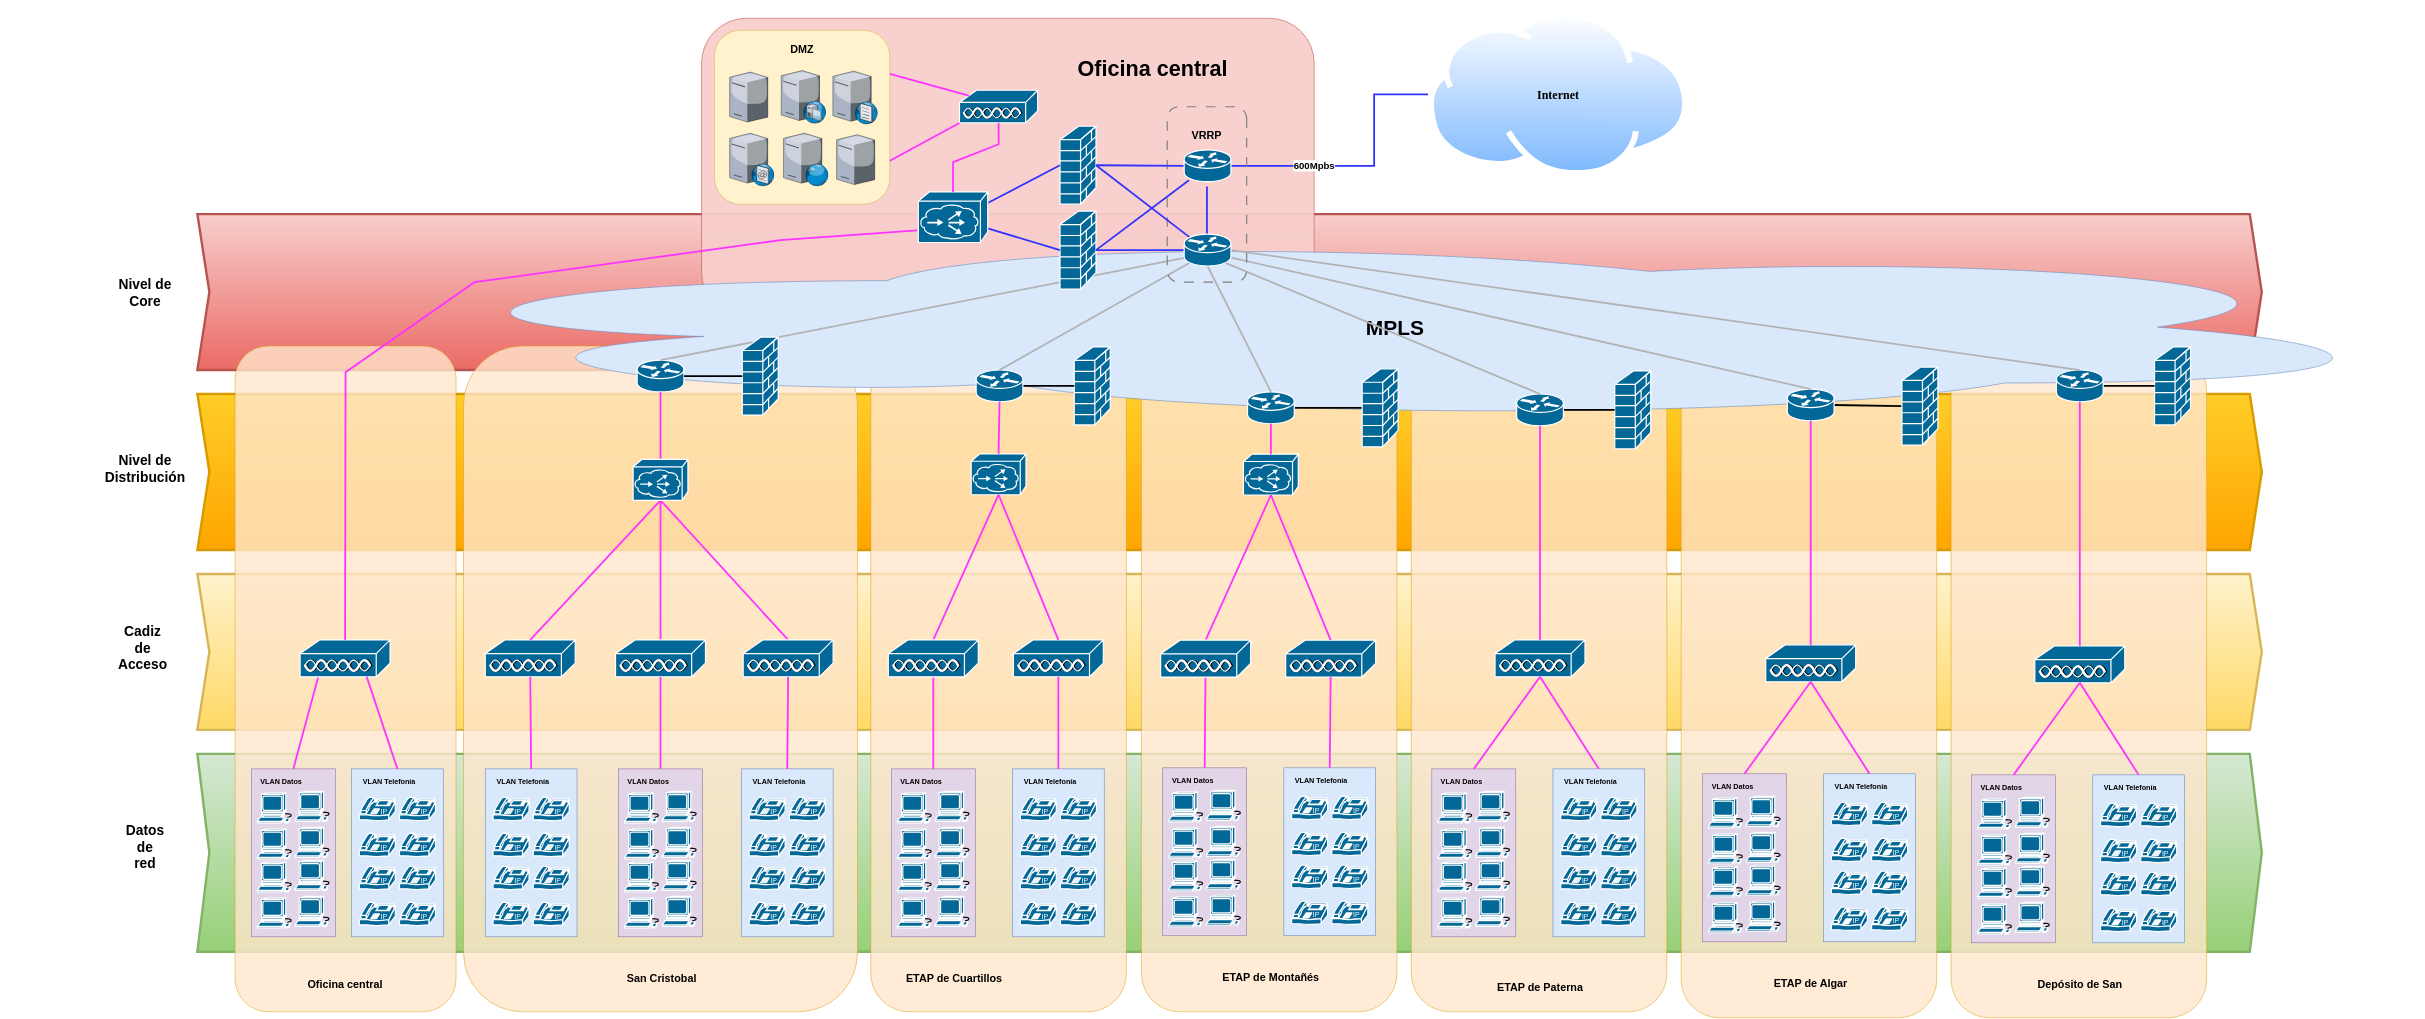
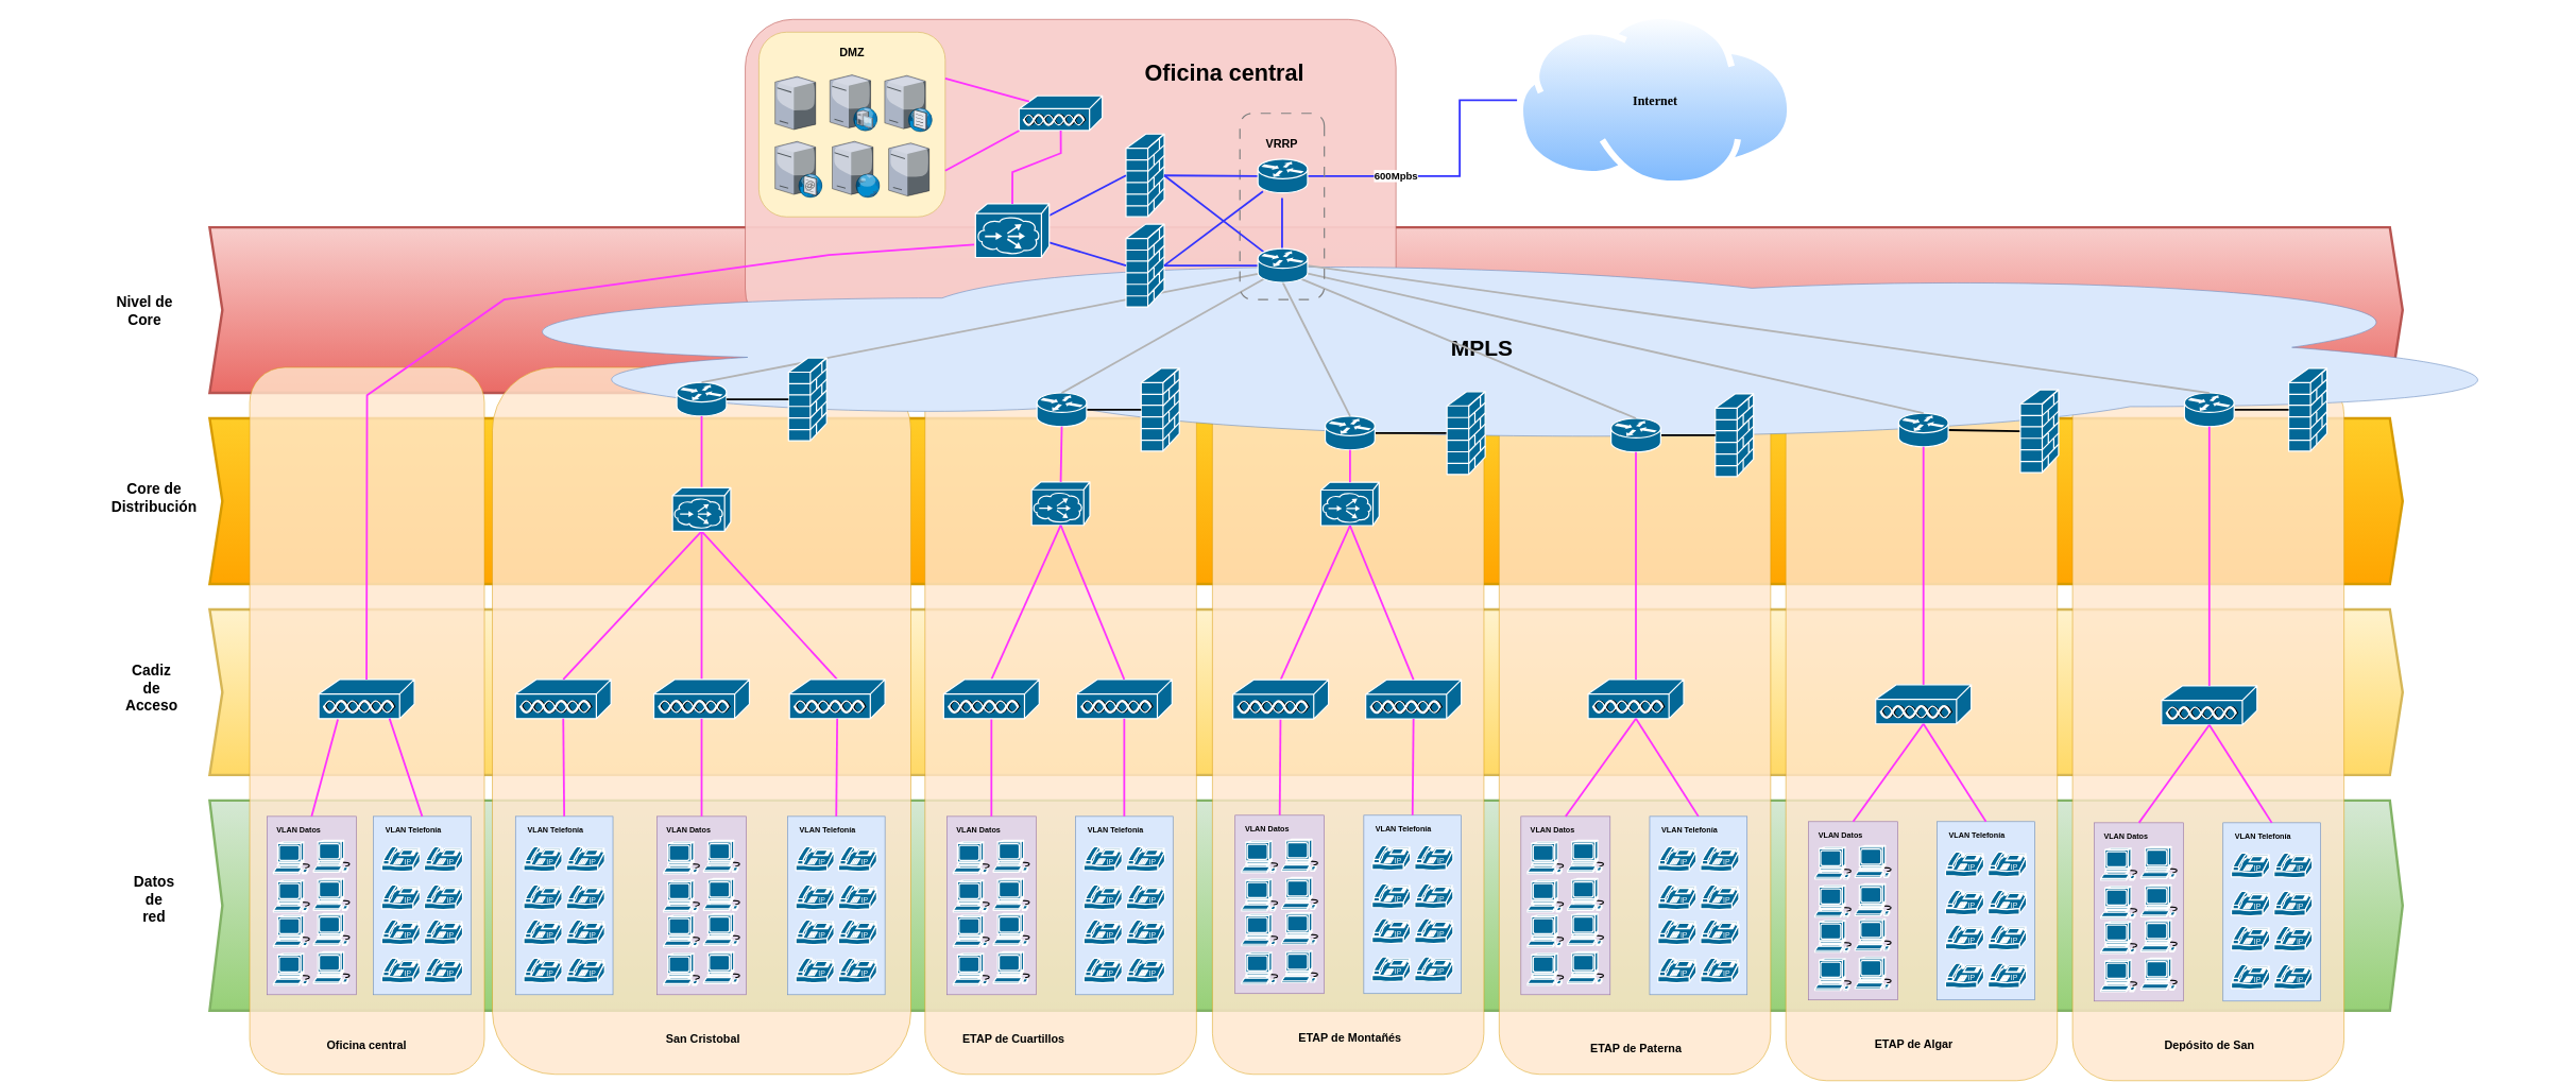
- <mxCell id="33" value="&lt;b&gt;&lt;font style=&quot;font-size: 23px;&quot;&gt;Nivel de Core&lt;/font&gt;&lt;/b&gt;" style="text;html=1;align=center;verticalAlign=middle;whiteSpace=wrap;rounded=0;movable=1;resizable=1;rotatable=1;deletable=1;editable=1;locked=0;connectable=1;" vertex="1" parent="1"><mxGeometry x="193.98" y="460" width="94" height="55.1" as="geometry" /></mxCell>
+ <mxCell id="33" value="&lt;b&gt;&lt;font style=&quot;font-size: 23px;&quot;&gt;Nivel de Core&lt;/font&gt;&lt;/b&gt;" style="text;html=1;align=center;verticalAlign=middle;whiteSpace=wrap;rounded=0;movable=1;resizable=1;rotatable=1;deletable=1;editable=1;locked=0;connectable=1;" vertex="1" parent="1"><mxGeometry x="178.98" y="460" width="94" height="55.1" as="geometry" /></mxCell>
- <mxCell id="34" value="&lt;b&gt;&lt;font style=&quot;font-size: 23px;&quot;&gt;Nivel de Distribución&lt;/font&gt;&lt;/b&gt;" style="text;html=1;align=center;verticalAlign=middle;whiteSpace=wrap;rounded=0;movable=1;resizable=1;rotatable=1;deletable=1;editable=1;locked=0;connectable=1;" vertex="1" parent="1"><mxGeometry x="197.96" y="739.38" width="86.04" height="85" as="geometry" /></mxCell>
+ <mxCell id="34" value="&lt;b&gt;&lt;font style=&quot;font-size: 23px;&quot;&gt;Core de Distribución&lt;/font&gt;&lt;/b&gt;" style="text;html=1;align=center;verticalAlign=middle;whiteSpace=wrap;rounded=0;movable=1;resizable=1;rotatable=1;deletable=1;editable=1;locked=0;connectable=1;" vertex="1" parent="1"><mxGeometry x="197.96" y="739.38" width="86.04" height="85" as="geometry" /></mxCell>
- <mxCell id="212" value="&lt;b&gt;&lt;font style=&quot;font-size: 18px;&quot;&gt;ETAP de Algar&lt;/font&gt;&lt;/b&gt;" style="text;html=1;align=center;verticalAlign=middle;whiteSpace=wrap;rounded=0;movable=1;resizable=1;rotatable=1;deletable=1;editable=1;locked=0;connectable=1;" vertex="1" parent="1"><mxGeometry x="2932.9" y="1624.69" width="170" height="30" as="geometry" /></mxCell>
+ <mxCell id="212" value="&lt;b&gt;&lt;font style=&quot;font-size: 18px;&quot;&gt;ETAP de Algar&lt;/font&gt;&lt;/b&gt;" style="text;html=1;align=center;verticalAlign=middle;whiteSpace=wrap;rounded=0;movable=1;resizable=1;rotatable=1;deletable=1;editable=1;locked=0;connectable=1;" vertex="1" parent="1"><mxGeometry x="2917.9" y="1624.69" width="170" height="30" as="geometry" /></mxCell>
